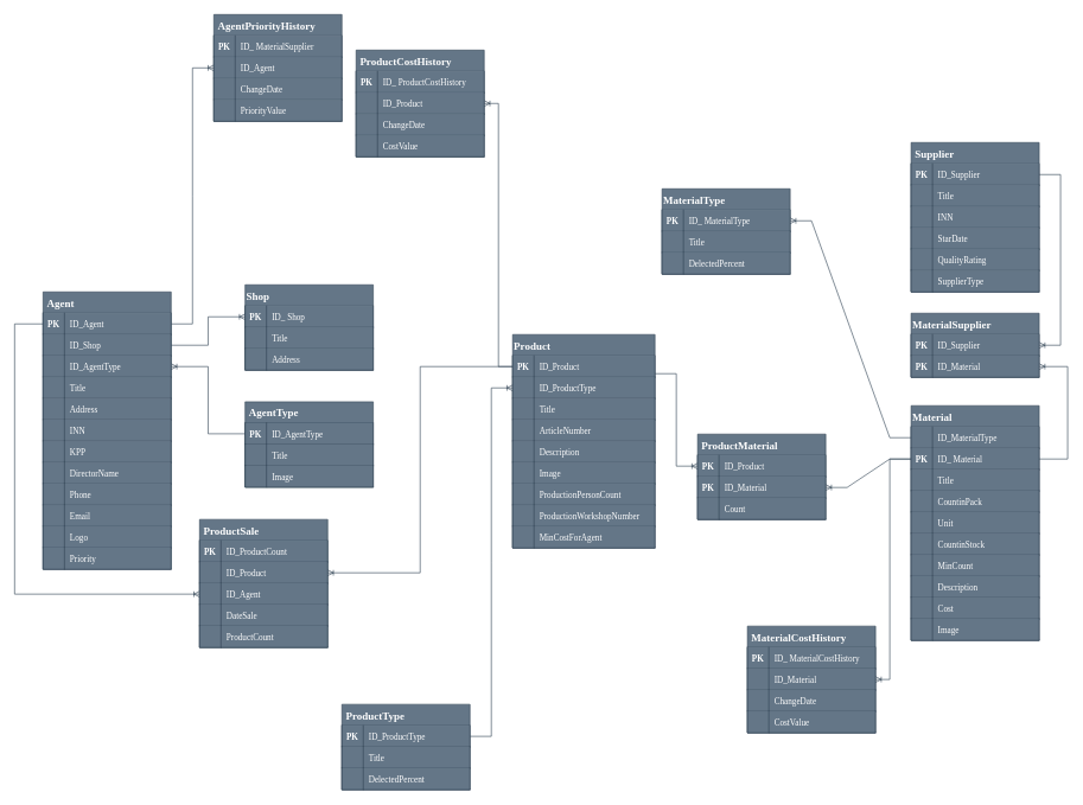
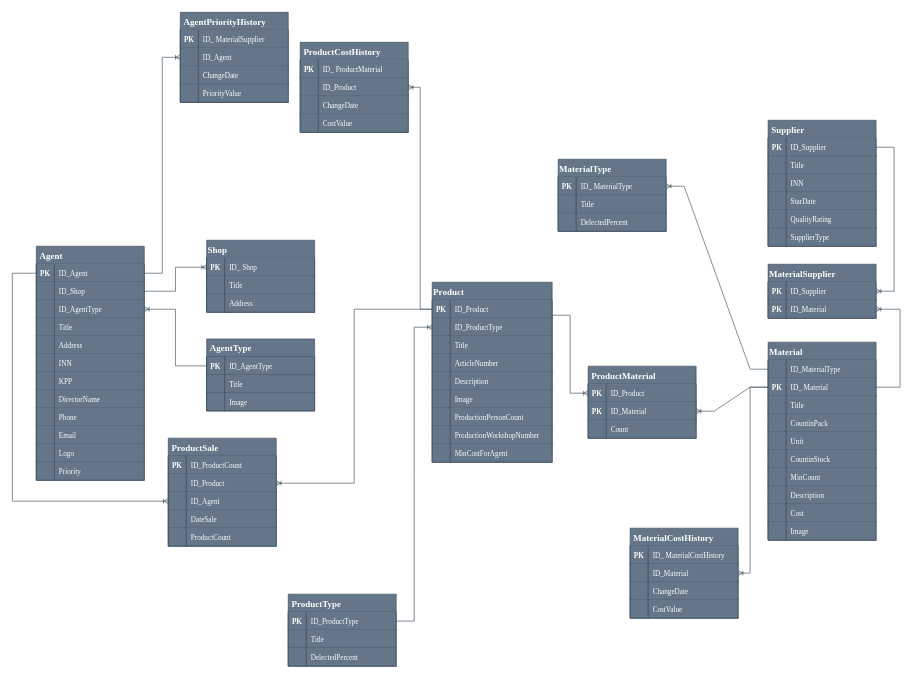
- <mxCell id="55" value="ID_ ProductCostHistory" style="shape=partialRectangle;connectable=0;top=0;left=1;bottom=1;right=1;align=left;spacingLeft=6;fontStyle=0;overflow=hidden;comic=0;strokeWidth=1;fontSize=12;fontFamily=Garamond;labelBackgroundColor=none;fillColor=#647687;strokeColor=#314354;fontColor=#ffffff;" vertex="1" parent="53"><mxGeometry x="30" width="150" height="30" as="geometry"><mxRectangle width="150" height="30" as="alternateBounds" /></mxGeometry></mxCell>
+ <mxCell id="55" value="ID_ ProductMaterial" style="shape=partialRectangle;connectable=0;top=0;left=1;bottom=1;right=1;align=left;spacingLeft=6;fontStyle=0;overflow=hidden;comic=0;strokeWidth=1;fontSize=12;fontFamily=Garamond;labelBackgroundColor=none;fillColor=#647687;strokeColor=#314354;fontColor=#ffffff;" vertex="1" parent="53"><mxGeometry x="30" width="150" height="30" as="geometry"><mxRectangle width="150" height="30" as="alternateBounds" /></mxGeometry></mxCell>
